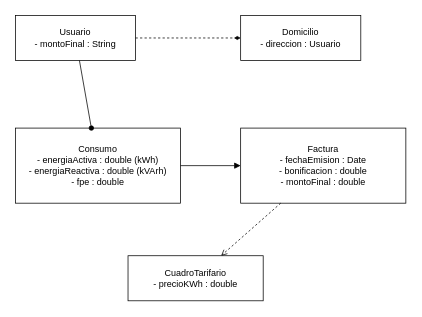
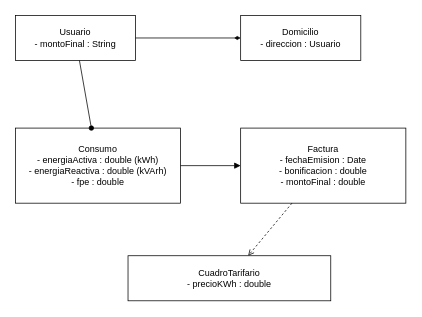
- <mxCell id="7" style="endArrow=diamondThin;endFill=1;dashed=1;" edge="1" parent="1" source="2" target="3"><mxGeometry relative="1" as="geometry" /></mxCell>
+ <mxCell id="7" style="endArrow=diamondThin;endFill=1;" edge="1" parent="1" source="2" target="3"><mxGeometry relative="1" as="geometry" /></mxCell>
- <mxCell id="6" value="CuadroTarifario&#10;- precioKWh : double" style="shape=rectangle;rounded=0;whiteSpace=wrap;html=1;" vertex="1" parent="1"><mxGeometry x="170" y="340" width="180" height="60" as="geometry" /></mxCell>
+ <mxCell id="6" value="CuadroTarifario&#10;- precioKWh : double" style="shape=rectangle;rounded=0;whiteSpace=wrap;html=1;" vertex="1" parent="1"><mxGeometry x="170" y="340" width="270" height="60" as="geometry" /></mxCell>
